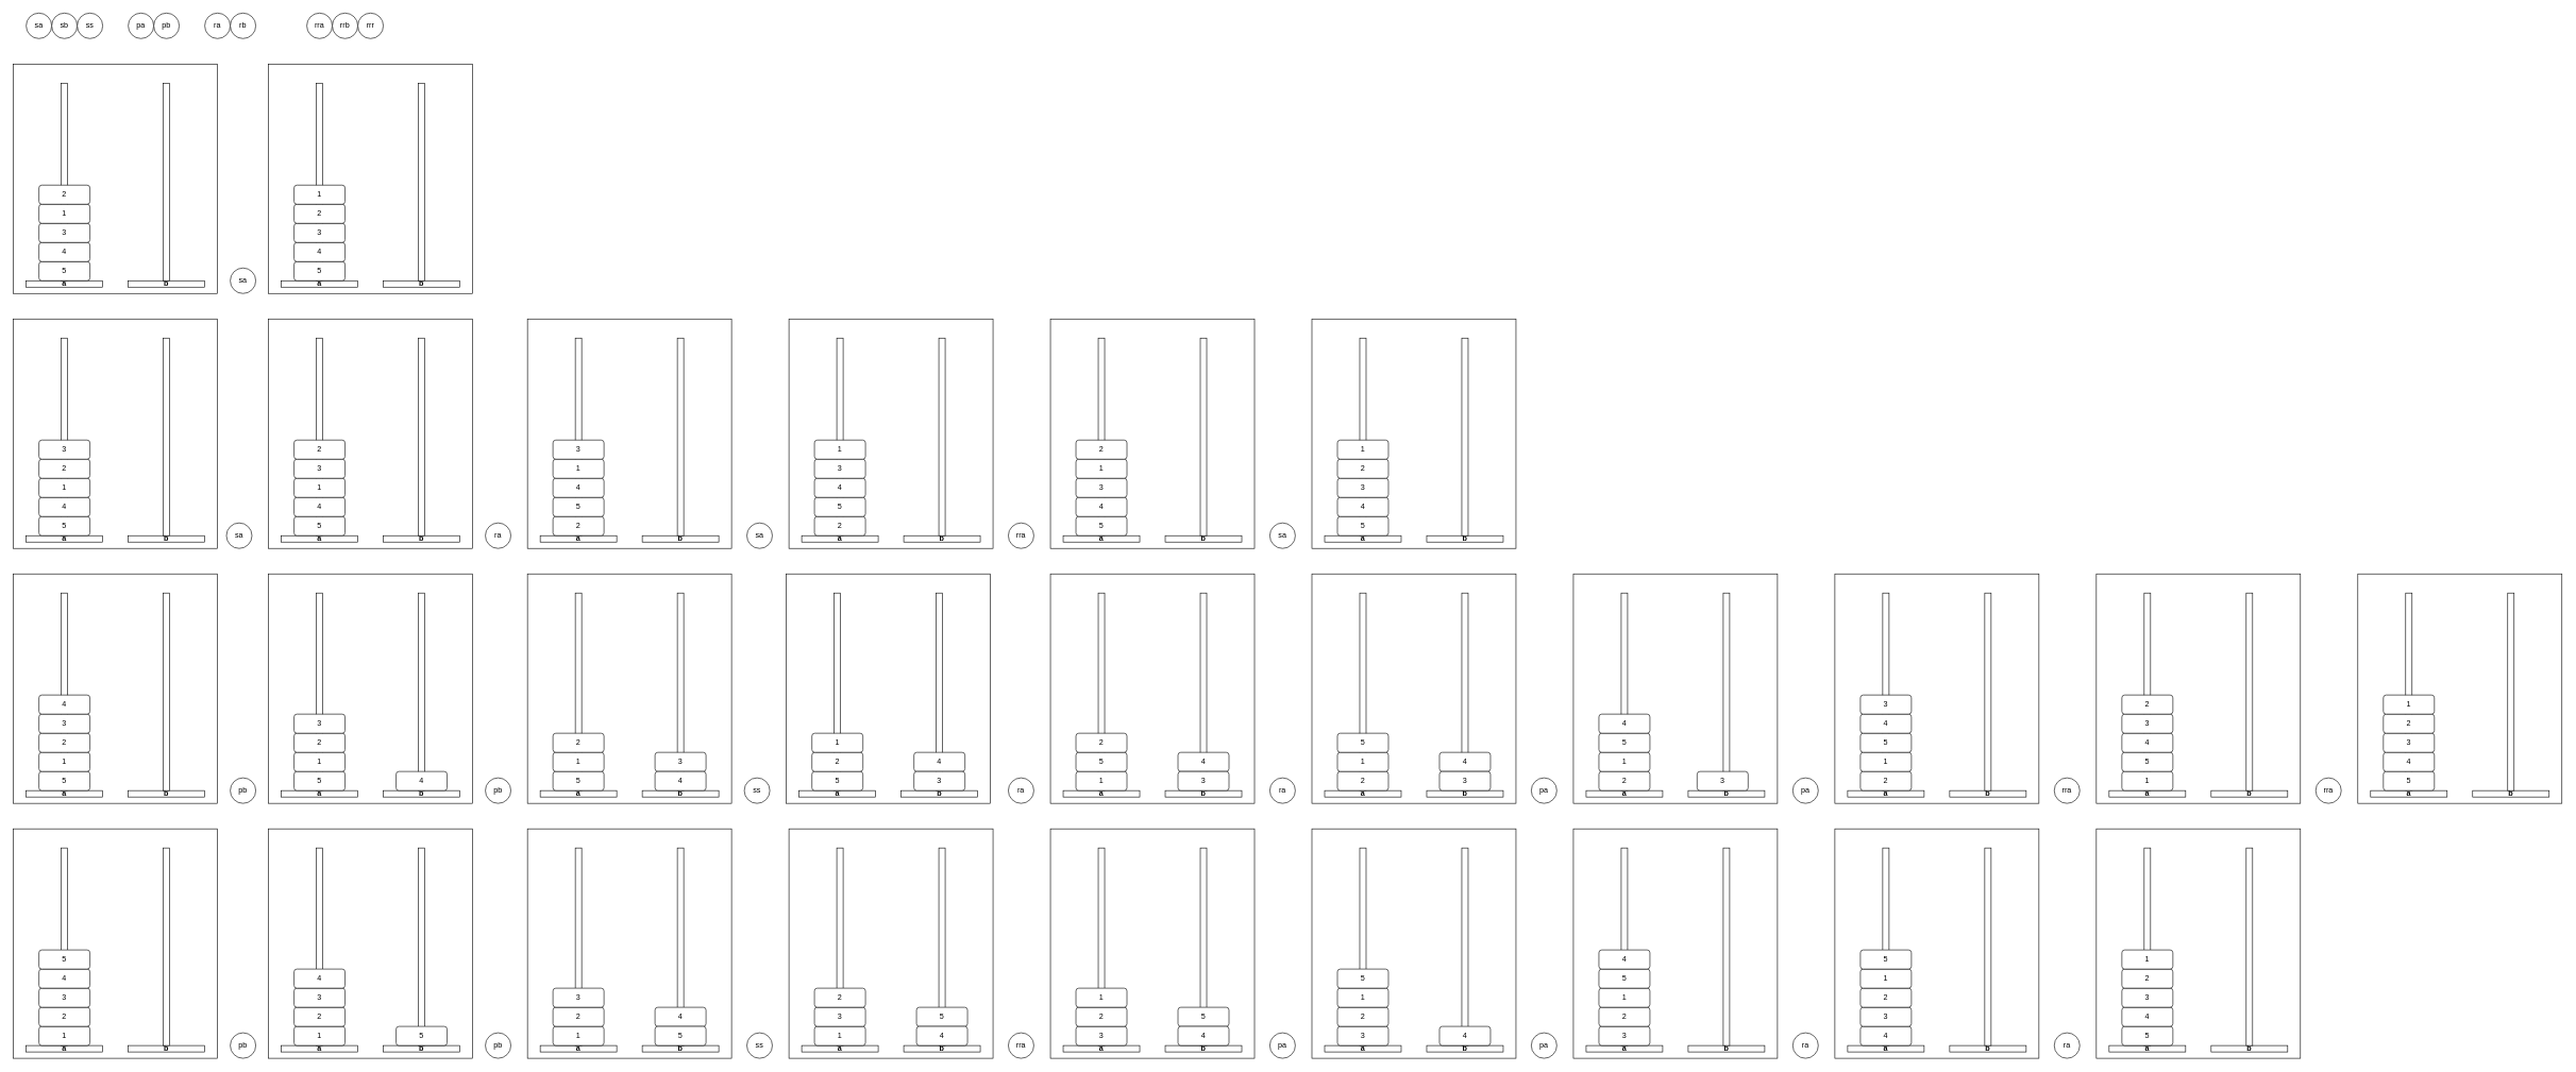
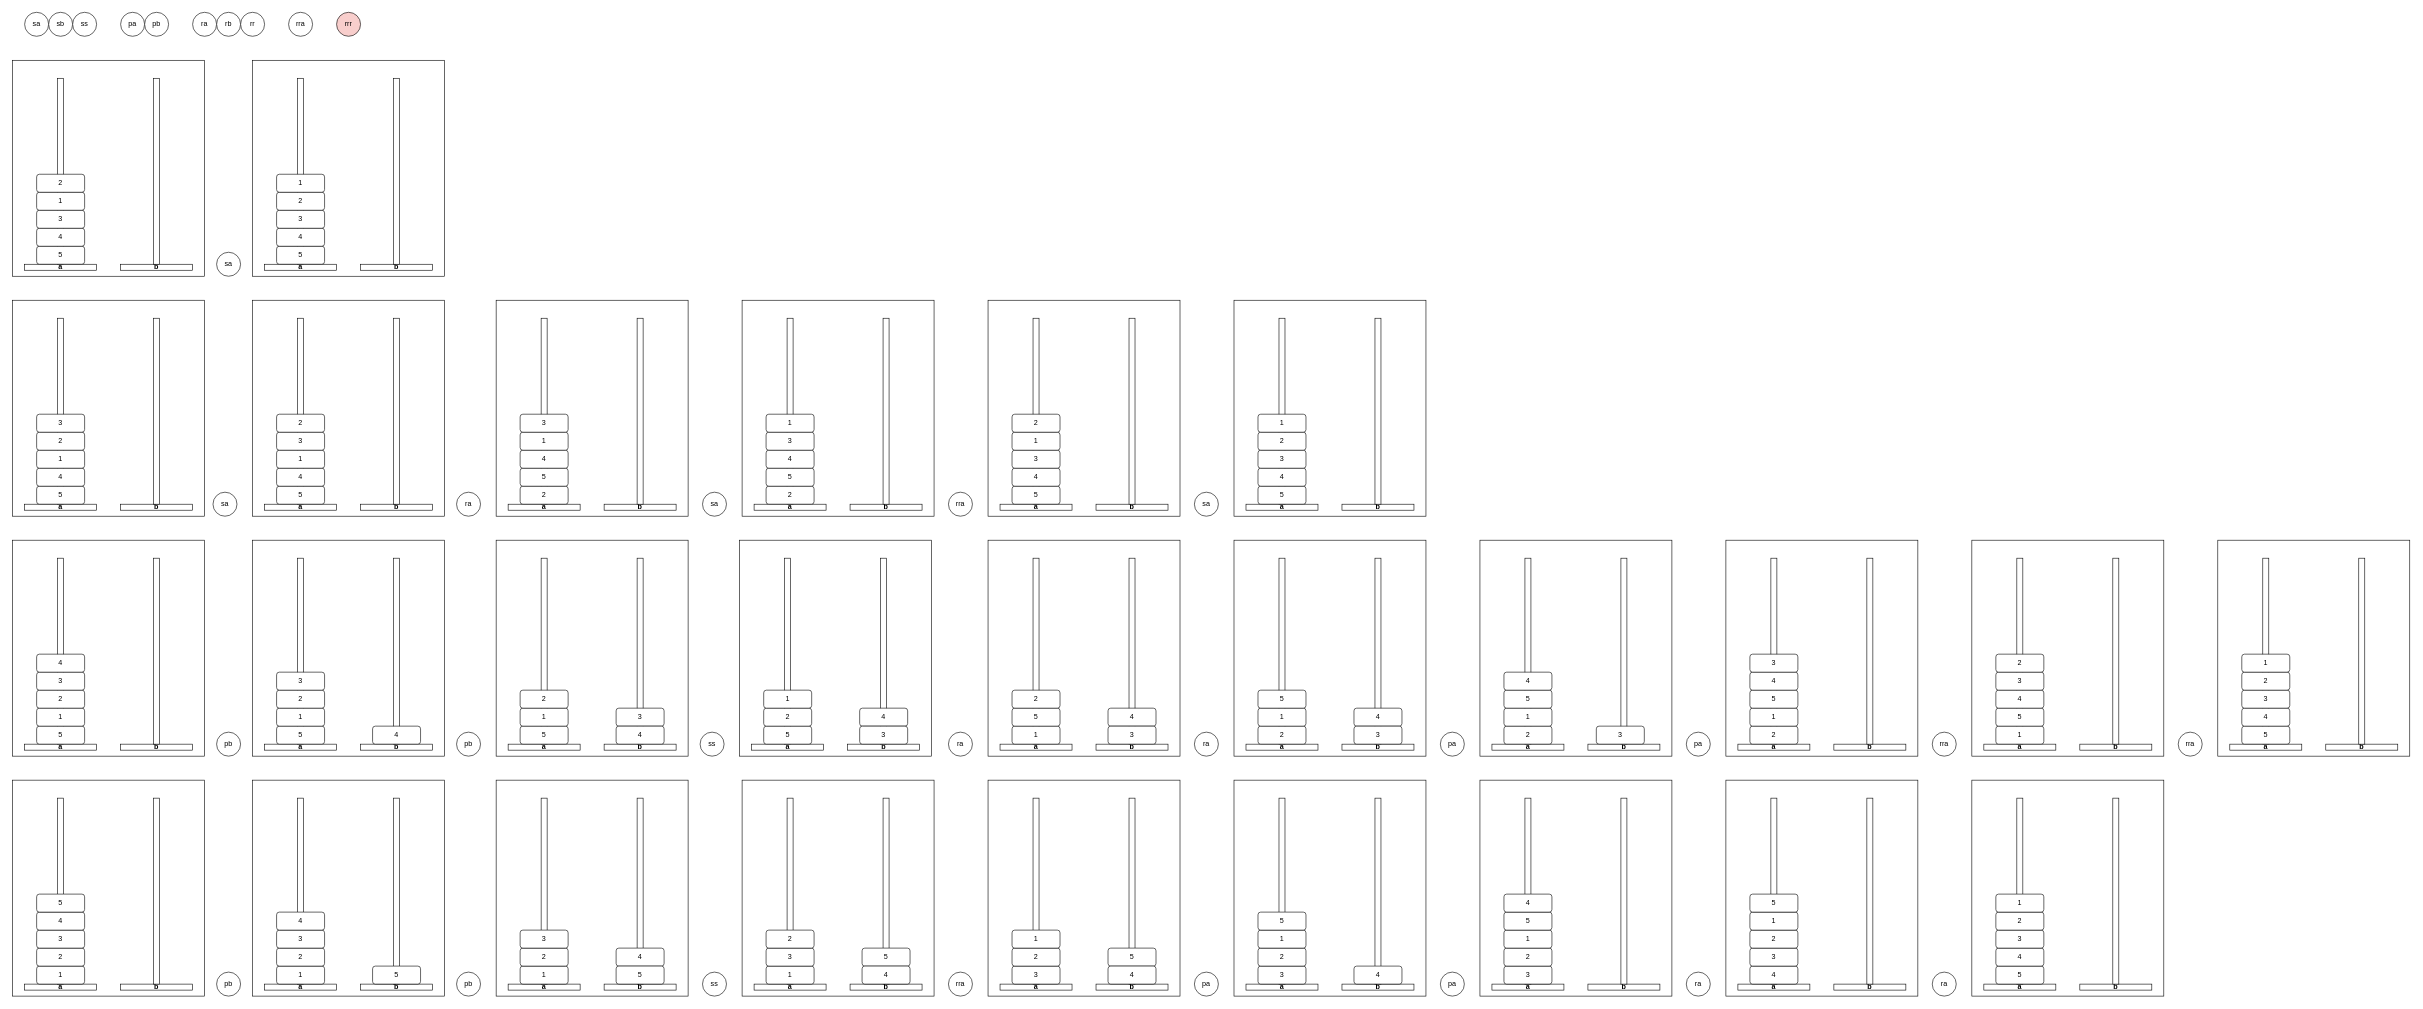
+ <mxCell id="32" value="rr" style="ellipse;whiteSpace=wrap;html=1;aspect=fixed;" parent="1" vertex="1"><mxGeometry x="400" width="40" height="40" as="geometry" y="20" /></mxCell>
- <mxCell id="34" value="rrb" style="ellipse;whiteSpace=wrap;html=1;aspect=fixed;" parent="1" vertex="1"><mxGeometry x="520" width="40" height="40" as="geometry" y="20" /></mxCell>
- <mxCell id="35" value="rrr" style="ellipse;whiteSpace=wrap;html=1;aspect=fixed;" parent="1" vertex="1"><mxGeometry x="560" width="40" height="40" as="geometry" y="20" /></mxCell>
+ <mxCell id="35" value="rrr" style="ellipse;whiteSpace=wrap;html=1;aspect=fixed;fillColor=#f8cecc;" parent="1" vertex="1"><mxGeometry x="560" width="40" height="40" as="geometry" y="20" /></mxCell>
